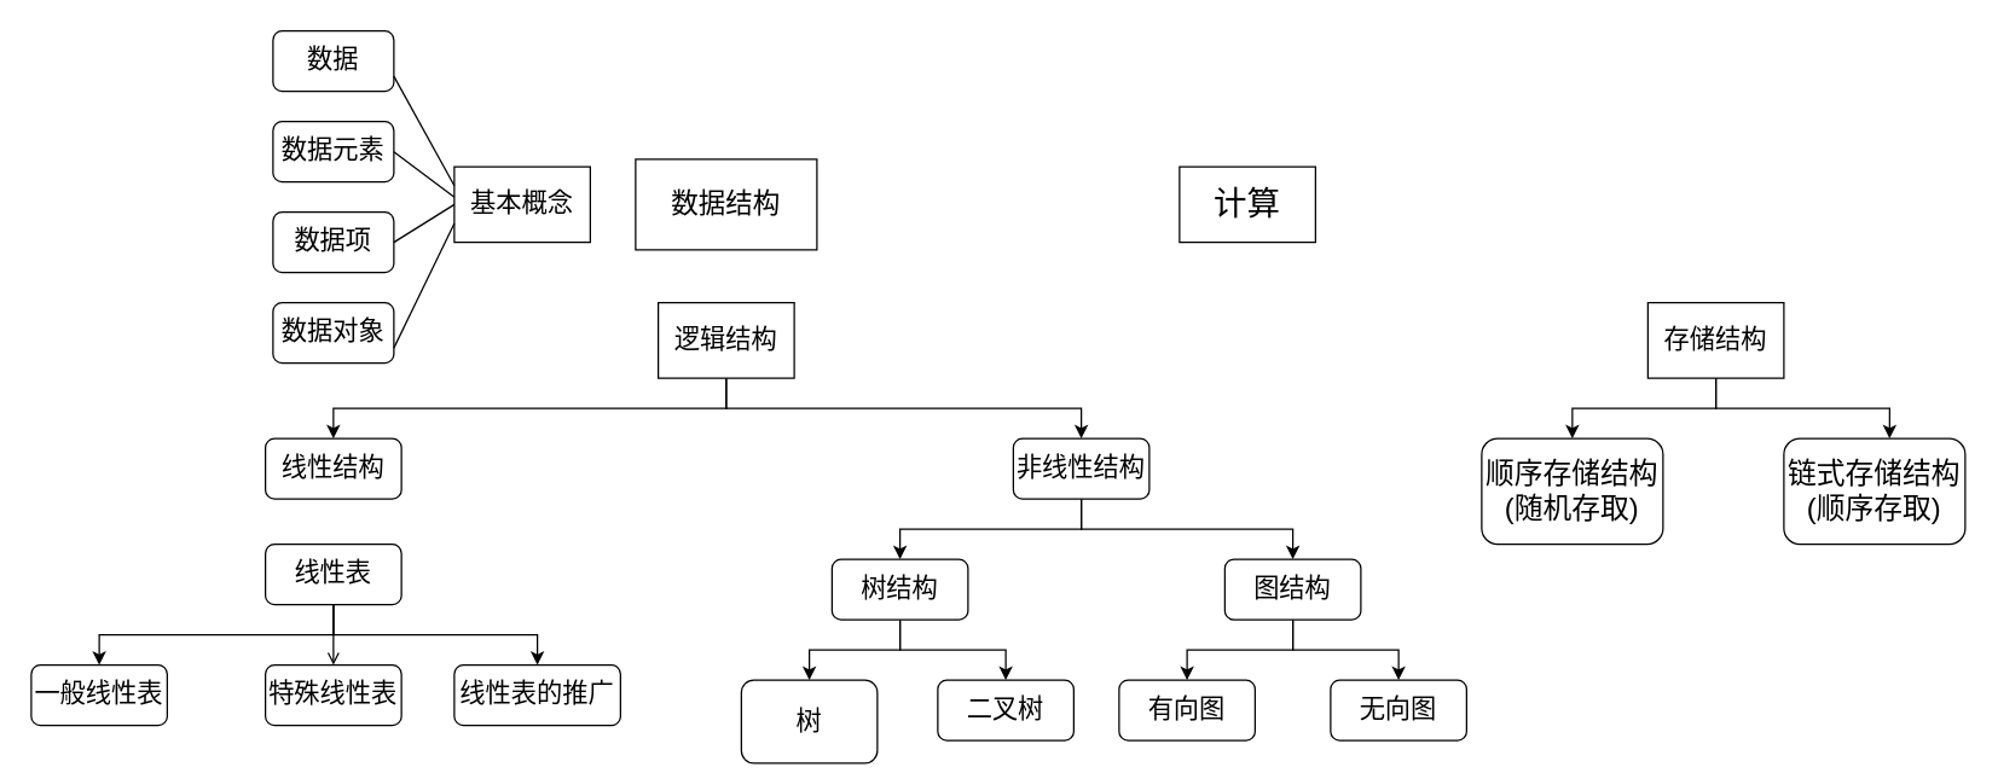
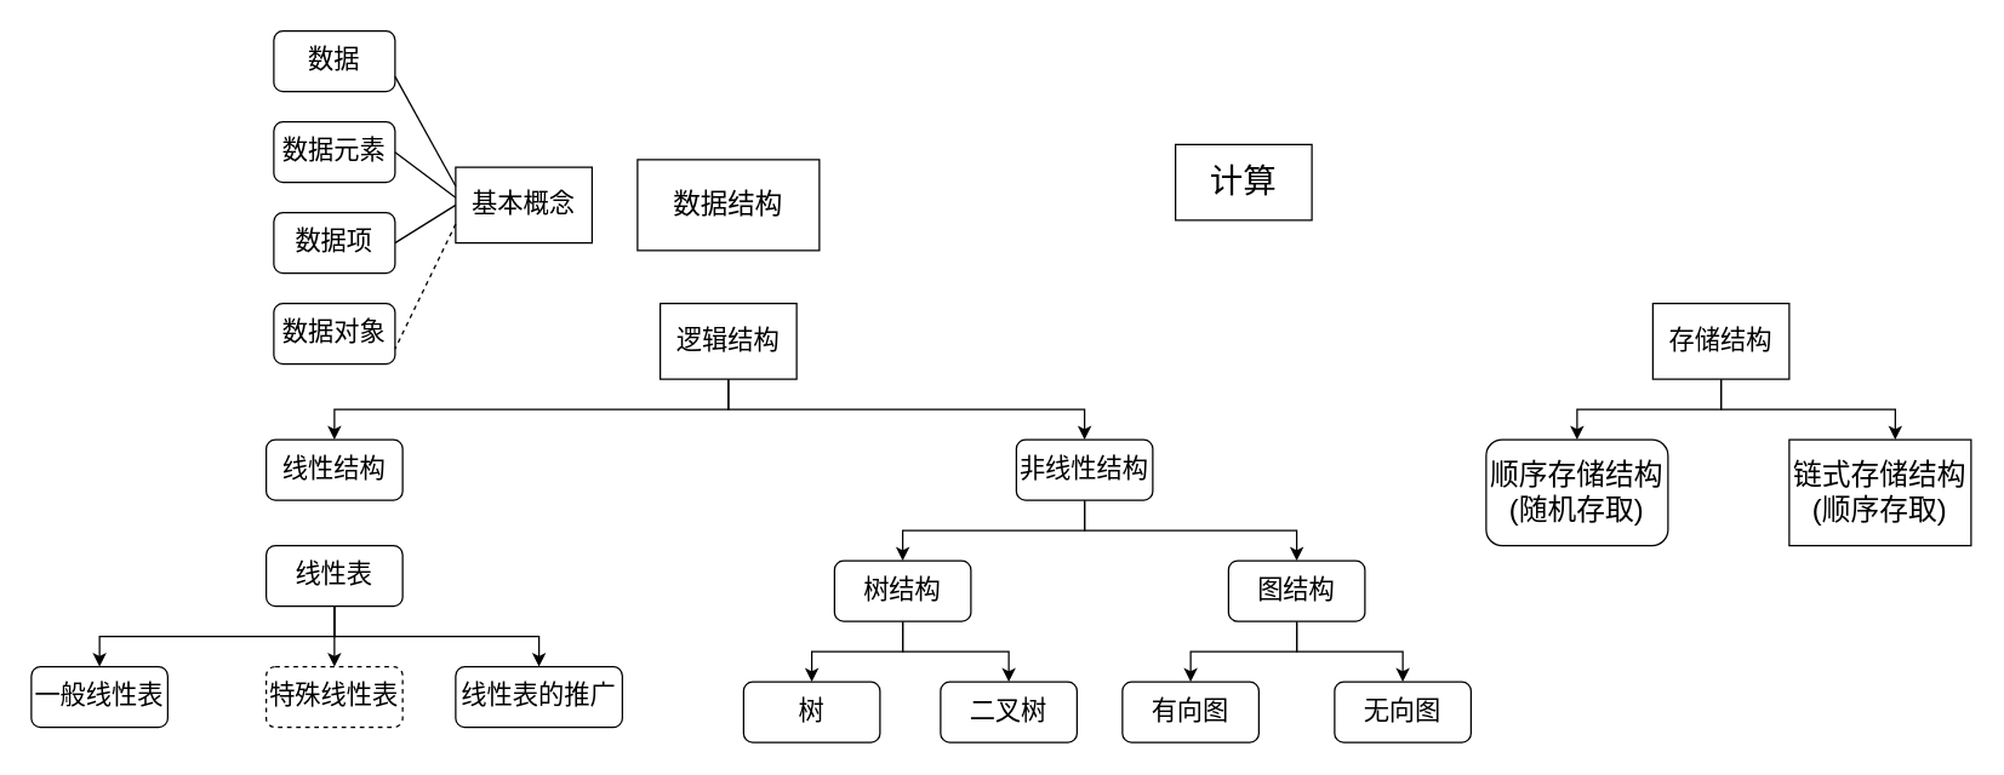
- <mxCell id="41" value="&lt;font style=&quot;font-size: 22px;&quot;&gt;计算&lt;/font&gt;" style="rounded=0;whiteSpace=wrap;html=1;" vertex="1" parent="1"><mxGeometry x="780" y="110" width="90" height="50" as="geometry" /></mxCell>
+ <mxCell id="41" value="&lt;font style=&quot;font-size: 22px;&quot;&gt;计算&lt;/font&gt;" style="rounded=0;whiteSpace=wrap;html=1;" vertex="1" parent="1"><mxGeometry x="775" y="95" width="90" height="50" as="geometry" /></mxCell>
- <mxCell id="37" value="" style="endArrow=none;html=1;rounded=0;exitX=0;exitY=0.75;exitDx=0;exitDy=0;entryX=1;entryY=0.75;entryDx=0;entryDy=0;" edge="1" parent="1" source="2" target="6"><mxGeometry width="50" height="50" relative="1" as="geometry"><mxPoint x="290" y="80" as="sourcePoint" /><mxPoint x="330" y="153" as="targetPoint" /></mxGeometry></mxCell>
+ <mxCell id="37" value="" style="endArrow=none;html=1;rounded=0;exitX=0;exitY=0.75;exitDx=0;exitDy=0;entryX=1;entryY=0.75;entryDx=0;entryDy=0;dashed=1;" edge="1" parent="1" source="2" target="6"><mxGeometry width="50" height="50" relative="1" as="geometry"><mxPoint x="290" y="80" as="sourcePoint" /><mxPoint x="330" y="153" as="targetPoint" /></mxGeometry></mxCell>
- <mxCell id="39" value="&lt;font style=&quot;font-size: 19px;&quot;&gt;链式存储结构(顺序存取)&lt;/font&gt;" style="rounded=1;whiteSpace=wrap;html=1;" vertex="1" parent="1"><mxGeometry x="1180" y="290" width="120" height="70" as="geometry" /></mxCell>
+ <mxCell id="39" value="&lt;font style=&quot;font-size: 19px;&quot;&gt;链式存储结构(顺序存取)&lt;/font&gt;" style="whiteSpace=wrap;html=1;rounded=0;" vertex="1" parent="1"><mxGeometry x="1180" y="290" width="120" height="70" as="geometry" /></mxCell>
- <mxCell id="17" style="edgeStyle=orthogonalEdgeStyle;rounded=0;orthogonalLoop=1;jettySize=auto;html=1;exitX=0.5;exitY=1;exitDx=0;exitDy=0;entryX=0.5;entryY=0;entryDx=0;entryDy=0;endArrow=open;" edge="1" parent="1" source="20" target="22"><mxGeometry relative="1" as="geometry" /></mxCell>
+ <mxCell id="17" style="edgeStyle=orthogonalEdgeStyle;rounded=0;orthogonalLoop=1;jettySize=auto;html=1;exitX=0.5;exitY=1;exitDx=0;exitDy=0;entryX=0.5;entryY=0;entryDx=0;entryDy=0;" edge="1" parent="1" source="20" target="22"><mxGeometry relative="1" as="geometry" /></mxCell>
- <mxCell id="22" value="&lt;span style=&quot;font-size: 17px;&quot;&gt;特殊线性表&lt;/span&gt;" style="rounded=1;whiteSpace=wrap;html=1;" vertex="1" parent="1"><mxGeometry x="175" y="440" width="90" height="40" as="geometry" /></mxCell>
+ <mxCell id="22" value="&lt;span style=&quot;font-size: 17px;&quot;&gt;特殊线性表&lt;/span&gt;" style="rounded=1;whiteSpace=wrap;html=1;dashed=1;" vertex="1" parent="1"><mxGeometry x="175" y="440" width="90" height="40" as="geometry" /></mxCell>
- <mxCell id="30" value="&lt;span style=&quot;font-size: 17px;&quot;&gt;树&lt;/span&gt;" style="rounded=1;whiteSpace=wrap;html=1;" vertex="1" parent="1"><mxGeometry x="490" y="450" width="90" height="55" as="geometry" /></mxCell>
+ <mxCell id="30" value="&lt;span style=&quot;font-size: 17px;&quot;&gt;树&lt;/span&gt;" style="rounded=1;whiteSpace=wrap;html=1;" vertex="1" parent="1"><mxGeometry x="490" y="450" width="90" height="40" as="geometry" /></mxCell>
